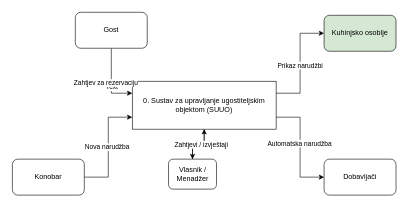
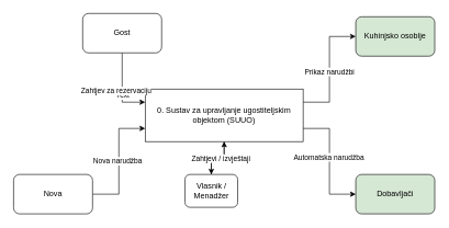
- <mxCell id="14" value="Konobar" style="rounded=1;whiteSpace=wrap;html=1;" parent="1" vertex="1"><mxGeometry x="20" y="265" width="120" height="60" as="geometry" /></mxCell>
+ <mxCell id="14" value="Nova" style="rounded=1;whiteSpace=wrap;html=1;" parent="1" vertex="1"><mxGeometry x="20" y="265" width="120" height="60" as="geometry" /></mxCell>
- <mxCell id="18" value="Dobavljači" style="rounded=1;whiteSpace=wrap;html=1;" parent="1" vertex="1"><mxGeometry x="540" y="265" width="120" height="60" as="geometry" /></mxCell>
+ <mxCell id="18" value="Dobavljači" style="rounded=1;whiteSpace=wrap;html=1;fillColor=#d5e8d4;" parent="1" vertex="1"><mxGeometry x="540" y="265" width="120" height="60" as="geometry" /></mxCell>
